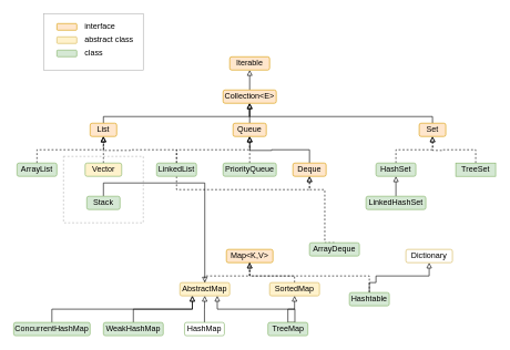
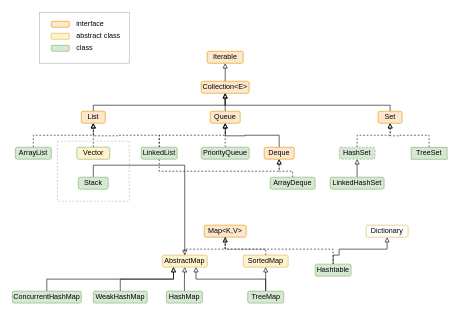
- <mxCell id="21" value="HashSet" style="rounded=1;whiteSpace=wrap;html=1;fillColor=#d5e8d4;strokeColor=#82b366;" parent="1" vertex="1"><mxGeometry x="565" y="245" width="60" height="20" as="geometry" /></mxCell>
+ <mxCell id="21" value="HashSet" style="rounded=1;whiteSpace=wrap;html=1;fillColor=#d5e8d4;strokeColor=#82b366;dashed=1;" parent="1" vertex="1"><mxGeometry x="565" y="245" width="60" height="20" as="geometry" /></mxCell>
- <mxCell id="39" value="ArrayDeque" style="rounded=1;whiteSpace=wrap;html=1;fillColor=#d5e8d4;strokeColor=#82b366;" parent="1" vertex="1"><mxGeometry x="465" y="365" width="75" height="20" as="geometry" /></mxCell>
+ <mxCell id="39" value="ArrayDeque" style="rounded=1;whiteSpace=wrap;html=1;fillColor=#d5e8d4;strokeColor=#82b366;" parent="1" vertex="1"><mxGeometry x="450" y="295" width="75" height="20" as="geometry" /></mxCell>
- <mxCell id="47" value="HashMap" style="rounded=1;whiteSpace=wrap;html=1;fillColor=#ffffff;strokeColor=#82b366;" parent="1" vertex="1"><mxGeometry x="277" y="485" width="60" height="20" as="geometry" /></mxCell>
+ <mxCell id="47" value="HashMap" style="rounded=1;whiteSpace=wrap;html=1;fillColor=#d5e8d4;strokeColor=#82b366;" parent="1" vertex="1"><mxGeometry x="277" y="485" width="60" height="20" as="geometry" /></mxCell>
- <mxCell id="50" value="TreeMap" style="rounded=1;whiteSpace=wrap;html=1;fillColor=#d5e8d4;strokeColor=#82b366;" parent="1" vertex="1"><mxGeometry x="402.5" y="485" width="60" height="20" as="geometry" /></mxCell>
+ <mxCell id="50" value="TreeMap" style="rounded=1;whiteSpace=wrap;html=1;fillColor=#d5e8d4;strokeColor=#82b366;" parent="1" vertex="1"><mxGeometry x="412.5" y="485" width="60" height="20" as="geometry" /></mxCell>
